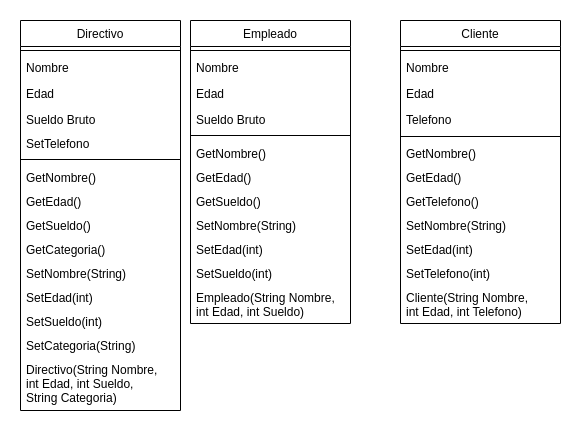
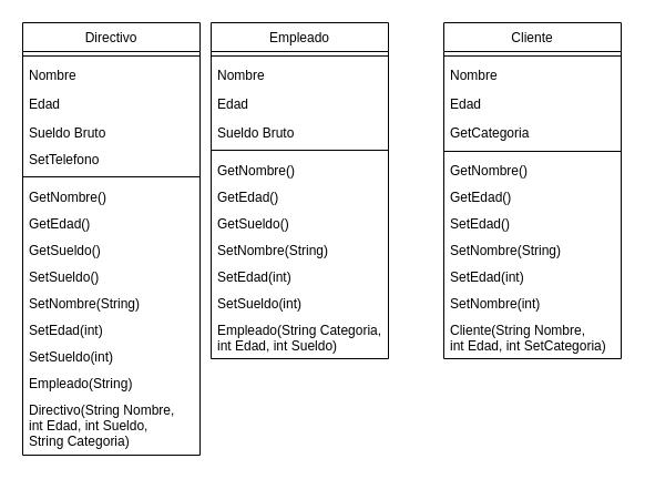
- <mxCell id="19" value="Telefono" style="text;align=left;verticalAlign=top;spacingLeft=4;spacingRight=4;overflow=hidden;rotatable=0;points=[[0,0.5],[1,0.5]];portConstraint=eastwest;" parent="15" vertex="1"><mxGeometry y="86" width="160" height="26" as="geometry" /></mxCell>
+ <mxCell id="19" value="GetCategoria" style="text;align=left;verticalAlign=top;spacingLeft=4;spacingRight=4;overflow=hidden;rotatable=0;points=[[0,0.5],[1,0.5]];portConstraint=eastwest;" parent="15" vertex="1"><mxGeometry y="86" width="160" height="26" as="geometry" /></mxCell>
- <mxCell id="23" value="GetTelefono()" style="text;align=left;verticalAlign=top;spacingLeft=4;spacingRight=4;overflow=hidden;rotatable=0;points=[[0,0.5],[1,0.5]];portConstraint=eastwest;" vertex="1" parent="15"><mxGeometry y="168" width="160" height="24" as="geometry" /></mxCell>
+ <mxCell id="23" value="SetEdad()" style="text;align=left;verticalAlign=top;spacingLeft=4;spacingRight=4;overflow=hidden;rotatable=0;points=[[0,0.5],[1,0.5]];portConstraint=eastwest;" vertex="1" parent="15"><mxGeometry y="168" width="160" height="24" as="geometry" /></mxCell>
- <mxCell id="38" value="GetCategoria()" style="text;align=left;verticalAlign=top;spacingLeft=4;spacingRight=4;overflow=hidden;rotatable=0;points=[[0,0.5],[1,0.5]];portConstraint=eastwest;" vertex="1" parent="28"><mxGeometry y="216" width="160" height="24" as="geometry" /></mxCell>
+ <mxCell id="38" value="SetSueldo()" style="text;align=left;verticalAlign=top;spacingLeft=4;spacingRight=4;overflow=hidden;rotatable=0;points=[[0,0.5],[1,0.5]];portConstraint=eastwest;" vertex="1" parent="28"><mxGeometry y="216" width="160" height="24" as="geometry" /></mxCell>
- <mxCell id="26" value="SetTelefono(int)" style="text;align=left;verticalAlign=top;spacingLeft=4;spacingRight=4;overflow=hidden;rotatable=0;points=[[0,0.5],[1,0.5]];portConstraint=eastwest;" vertex="1" parent="15"><mxGeometry y="240" width="160" height="24" as="geometry" /></mxCell>
+ <mxCell id="26" value="SetNombre(int)" style="text;align=left;verticalAlign=top;spacingLeft=4;spacingRight=4;overflow=hidden;rotatable=0;points=[[0,0.5],[1,0.5]];portConstraint=eastwest;" vertex="1" parent="15"><mxGeometry y="240" width="160" height="24" as="geometry" /></mxCell>
- <mxCell id="14" value="Empleado(String Nombre,&#10;int Edad, int Sueldo)" style="text;align=left;verticalAlign=top;spacingLeft=4;spacingRight=4;overflow=hidden;rotatable=0;points=[[0,0.5],[1,0.5]];portConstraint=eastwest;" vertex="1" parent="2"><mxGeometry y="264" width="160" height="39" as="geometry" /></mxCell>
+ <mxCell id="14" value="Empleado(String Categoria,&#10;int Edad, int Sueldo)" style="text;align=left;verticalAlign=top;spacingLeft=4;spacingRight=4;overflow=hidden;rotatable=0;points=[[0,0.5],[1,0.5]];portConstraint=eastwest;" vertex="1" parent="2"><mxGeometry y="264" width="160" height="39" as="geometry" /></mxCell>
- <mxCell id="27" value="Cliente(String Nombre,&#10;int Edad, int Telefono)" style="text;align=left;verticalAlign=top;spacingLeft=4;spacingRight=4;overflow=hidden;rotatable=0;points=[[0,0.5],[1,0.5]];portConstraint=eastwest;" vertex="1" parent="15"><mxGeometry y="264" width="160" height="39" as="geometry" /></mxCell>
+ <mxCell id="27" value="Cliente(String Nombre,&#10;int Edad, int SetCategoria)" style="text;align=left;verticalAlign=top;spacingLeft=4;spacingRight=4;overflow=hidden;rotatable=0;points=[[0,0.5],[1,0.5]];portConstraint=eastwest;" vertex="1" parent="15"><mxGeometry y="264" width="160" height="39" as="geometry" /></mxCell>
- <mxCell id="42" value="SetCategoria(String)" style="text;align=left;verticalAlign=top;spacingLeft=4;spacingRight=4;overflow=hidden;rotatable=0;points=[[0,0.5],[1,0.5]];portConstraint=eastwest;" vertex="1" parent="28"><mxGeometry y="312" width="160" height="24" as="geometry" /></mxCell>
+ <mxCell id="42" value="Empleado(String)" style="text;align=left;verticalAlign=top;spacingLeft=4;spacingRight=4;overflow=hidden;rotatable=0;points=[[0,0.5],[1,0.5]];portConstraint=eastwest;" vertex="1" parent="28"><mxGeometry y="312" width="160" height="24" as="geometry" /></mxCell>
